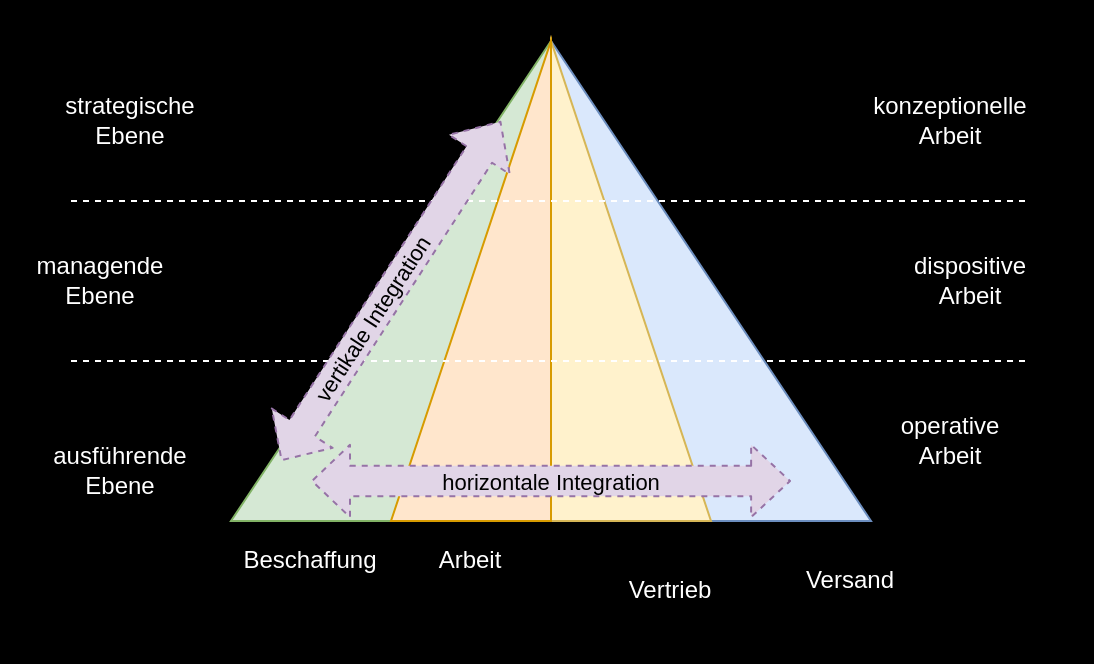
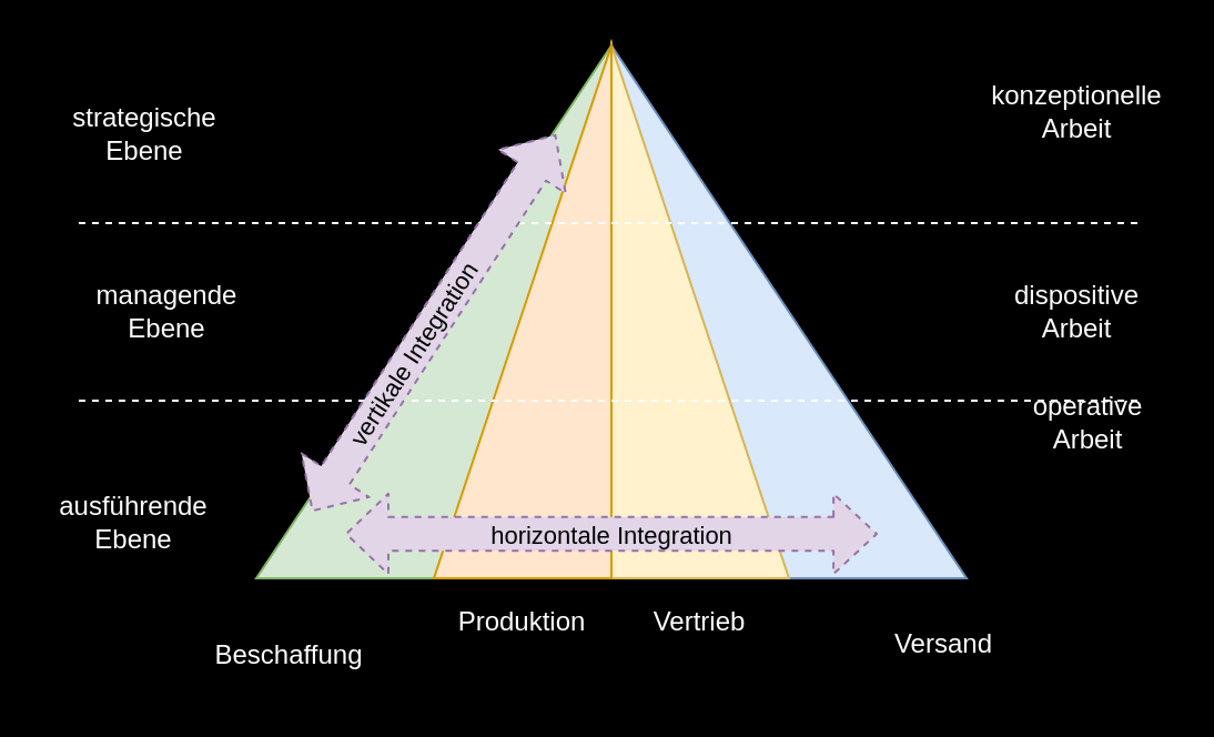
- <mxCell id="12" value="konzeptionelle&lt;br&gt;Arbeit" style="text;html=1;strokeColor=none;fillColor=none;align=center;verticalAlign=middle;whiteSpace=wrap;rounded=0;fontColor=#FFFFFF;" vertex="1" parent="1"><mxGeometry x="435" y="40" width="80" height="40" as="geometry" /></mxCell>
+ <mxCell id="12" value="konzeptionelle&lt;br&gt;Arbeit" style="text;html=1;strokeColor=none;fillColor=none;align=center;verticalAlign=middle;whiteSpace=wrap;rounded=0;fontColor=#FFFFFF;" vertex="1" parent="1"><mxGeometry x="445" y="30" width="80" height="40" as="geometry" /></mxCell>
- <mxCell id="16" value="managende&lt;br&gt;Ebene" style="text;html=1;strokeColor=none;fillColor=none;align=center;verticalAlign=middle;whiteSpace=wrap;rounded=0;fontColor=#FFFFFF;" vertex="1" parent="1"><mxGeometry x="10" y="120" width="80" height="40" as="geometry" /></mxCell>
+ <mxCell id="16" value="managende&lt;br&gt;Ebene" style="text;html=1;strokeColor=none;fillColor=none;align=center;verticalAlign=middle;whiteSpace=wrap;rounded=0;fontColor=#FFFFFF;" vertex="1" parent="1"><mxGeometry x="35" y="120" width="80" height="40" as="geometry" /></mxCell>
- <mxCell id="14" value="operative&lt;br&gt;Arbeit" style="text;html=1;strokeColor=none;fillColor=none;align=center;verticalAlign=middle;whiteSpace=wrap;rounded=0;fontColor=#FFFFFF;" vertex="1" parent="1"><mxGeometry x="435" y="200" width="80" height="40" as="geometry" /></mxCell>
+ <mxCell id="14" value="operative&lt;br&gt;Arbeit" style="text;html=1;strokeColor=none;fillColor=none;align=center;verticalAlign=middle;whiteSpace=wrap;rounded=0;fontColor=#FFFFFF;" vertex="1" parent="1"><mxGeometry x="450" y="170" width="80" height="40" as="geometry" /></mxCell>
- <mxCell id="6" value="Beschaffung" style="text;html=1;strokeColor=none;fillColor=none;align=center;verticalAlign=middle;whiteSpace=wrap;rounded=0;fontColor=#FFFFFF;" vertex="1" parent="1"><mxGeometry x="115" y="260" width="80" height="40" as="geometry" /></mxCell>
+ <mxCell id="6" value="Beschaffung" style="text;html=1;strokeColor=none;fillColor=none;align=center;verticalAlign=middle;whiteSpace=wrap;rounded=0;fontColor=#FFFFFF;" vertex="1" parent="1"><mxGeometry x="90" y="275" width="80" height="40" as="geometry" /></mxCell>
- <mxCell id="7" value="Arbeit" style="text;html=1;strokeColor=none;fillColor=none;align=center;verticalAlign=middle;whiteSpace=wrap;rounded=0;fontColor=#FFFFFF;" vertex="1" parent="1"><mxGeometry x="195" y="260" width="80" height="40" as="geometry" /></mxCell>
+ <mxCell id="7" value="Produktion" style="text;html=1;strokeColor=none;fillColor=none;align=center;verticalAlign=middle;whiteSpace=wrap;rounded=0;fontColor=#FFFFFF;" vertex="1" parent="1"><mxGeometry x="195" y="260" width="80" height="40" as="geometry" /></mxCell>
- <mxCell id="8" value="Vertrieb" style="text;html=1;strokeColor=none;fillColor=none;align=center;verticalAlign=middle;whiteSpace=wrap;rounded=0;fontColor=#FFFFFF;" vertex="1" parent="1"><mxGeometry x="295" y="275" width="80" height="40" as="geometry" /></mxCell>
+ <mxCell id="8" value="Vertrieb" style="text;html=1;strokeColor=none;fillColor=none;align=center;verticalAlign=middle;whiteSpace=wrap;rounded=0;fontColor=#FFFFFF;" vertex="1" parent="1"><mxGeometry x="275" y="260" width="80" height="40" as="geometry" /></mxCell>
